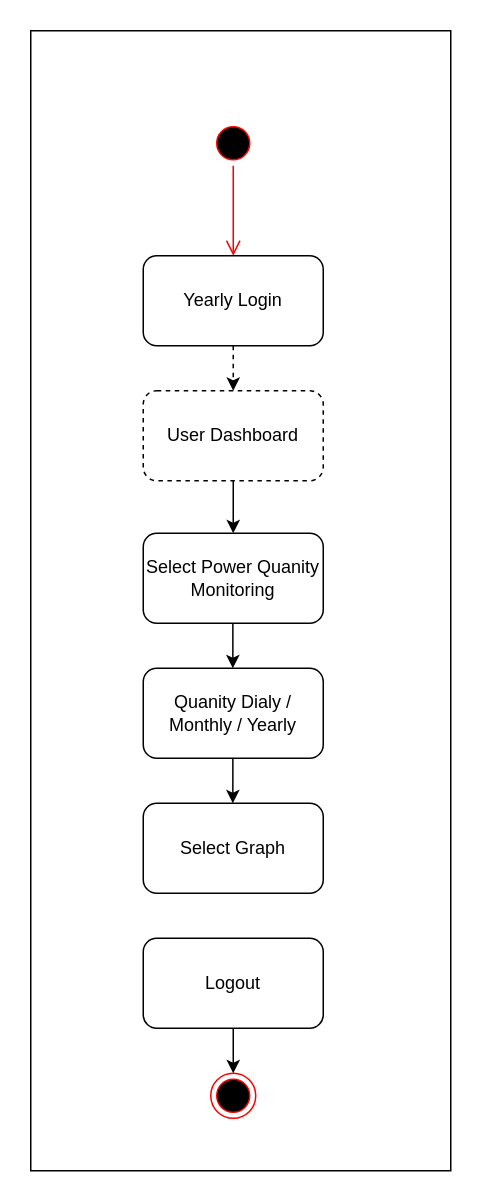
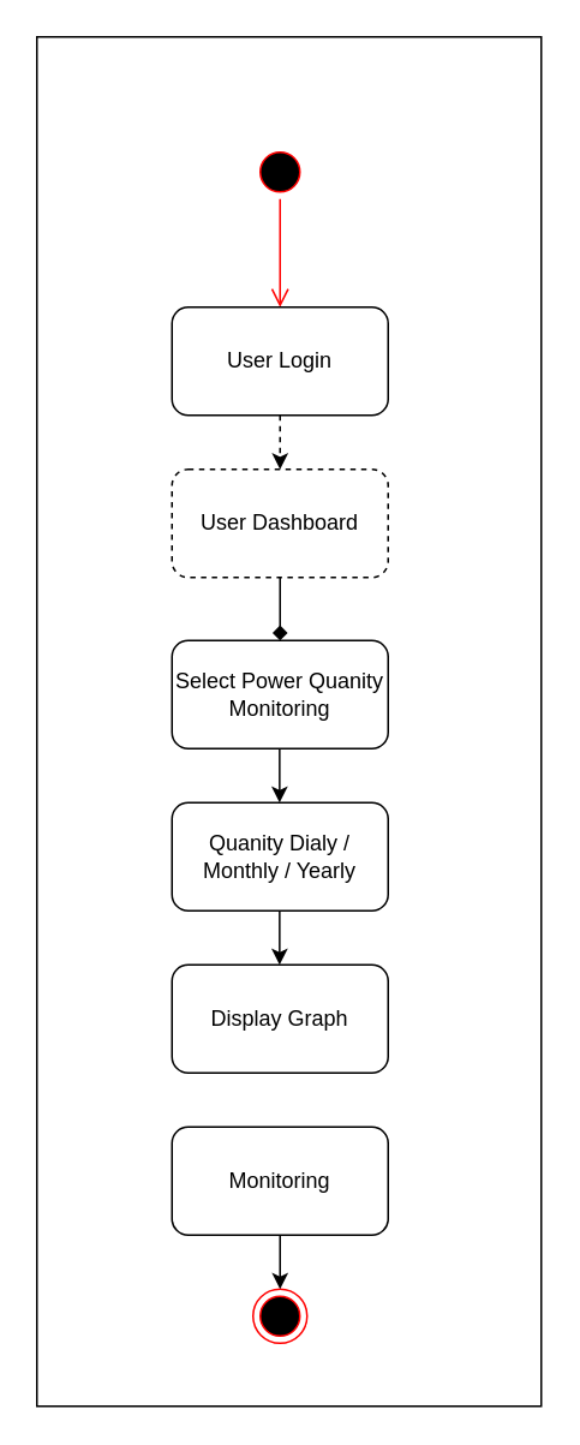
- <mxCell id="4" value="Yearly Login" style="rounded=1;whiteSpace=wrap;html=1;fillColor=none;" parent="1" vertex="1"><mxGeometry x="95" y="170" width="120" height="60" as="geometry" /></mxCell>
+ <mxCell id="4" value="User Login" style="rounded=1;whiteSpace=wrap;html=1;fillColor=none;" parent="1" vertex="1"><mxGeometry x="95" y="170" width="120" height="60" as="geometry" /></mxCell>
- <mxCell id="15" value="" style="endArrow=classic;html=1;entryX=0.5;entryY=0;entryDx=0;entryDy=0;exitX=0.5;exitY=1;exitDx=0;exitDy=0;" parent="1" source="5" target="9" edge="1"><mxGeometry width="50" height="50" relative="1" as="geometry"><mxPoint x="100" y="370" as="sourcePoint" /><mxPoint x="150" y="320" as="targetPoint" /></mxGeometry></mxCell>
+ <mxCell id="15" value="" style="endArrow=diamond;html=1;entryX=0.5;entryY=0;entryDx=0;entryDy=0;exitX=0.5;exitY=1;exitDx=0;exitDy=0;" parent="1" source="5" target="9" edge="1"><mxGeometry width="50" height="50" relative="1" as="geometry"><mxPoint x="100" y="370" as="sourcePoint" /><mxPoint x="150" y="320" as="targetPoint" /></mxGeometry></mxCell>
- <mxCell id="10" value="&lt;span&gt;Select Graph&lt;/span&gt;" style="rounded=1;whiteSpace=wrap;html=1;fillColor=none;" parent="1" vertex="1"><mxGeometry x="95" y="535" width="120" height="60" as="geometry" /></mxCell>
+ <mxCell id="10" value="&lt;span&gt;Display Graph&lt;/span&gt;" style="rounded=1;whiteSpace=wrap;html=1;fillColor=none;" parent="1" vertex="1"><mxGeometry x="95" y="535" width="120" height="60" as="geometry" /></mxCell>
- <mxCell id="11" value="Logout" style="rounded=1;whiteSpace=wrap;html=1;fillColor=none;" parent="1" vertex="1"><mxGeometry x="95" y="625" width="120" height="60" as="geometry" /></mxCell>
+ <mxCell id="11" value="Monitoring" style="rounded=1;whiteSpace=wrap;html=1;fillColor=none;" parent="1" vertex="1"><mxGeometry x="95" y="625" width="120" height="60" as="geometry" /></mxCell>
